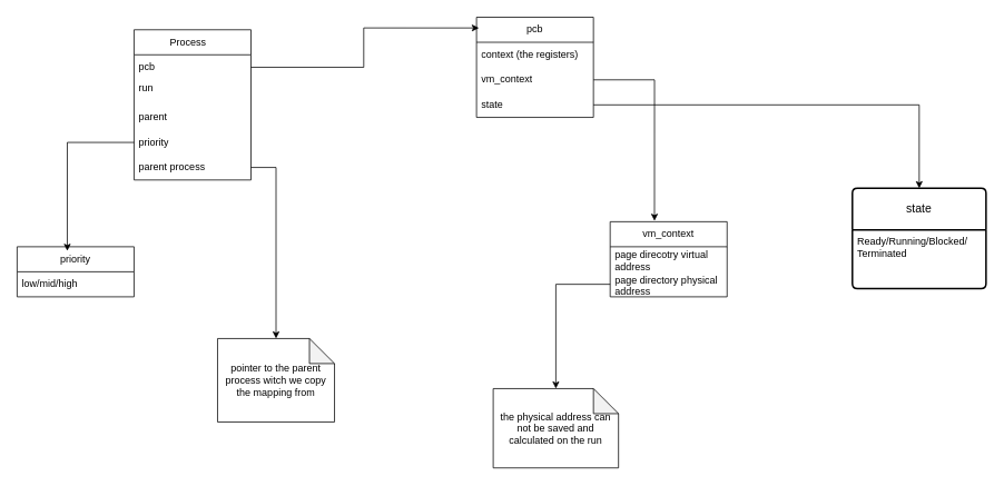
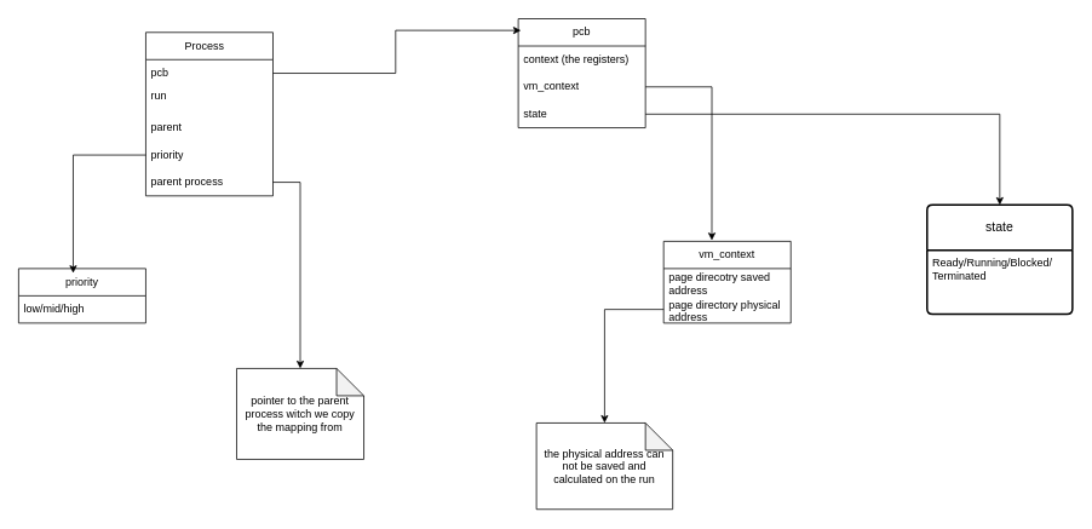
- <mxCell id="20" value="page direcotry virtual address" style="text;strokeColor=none;fillColor=none;align=left;verticalAlign=middle;spacingLeft=4;spacingRight=4;overflow=hidden;points=[[0,0.5],[1,0.5]];portConstraint=eastwest;rotatable=0;whiteSpace=wrap;html=1;" vertex="1" parent="19"><mxGeometry y="30" width="140" height="30" as="geometry" /></mxCell>
+ <mxCell id="20" value="page direcotry saved address" style="text;strokeColor=none;fillColor=none;align=left;verticalAlign=middle;spacingLeft=4;spacingRight=4;overflow=hidden;points=[[0,0.5],[1,0.5]];portConstraint=eastwest;rotatable=0;whiteSpace=wrap;html=1;" vertex="1" parent="19"><mxGeometry y="30" width="140" height="30" as="geometry" /></mxCell>
